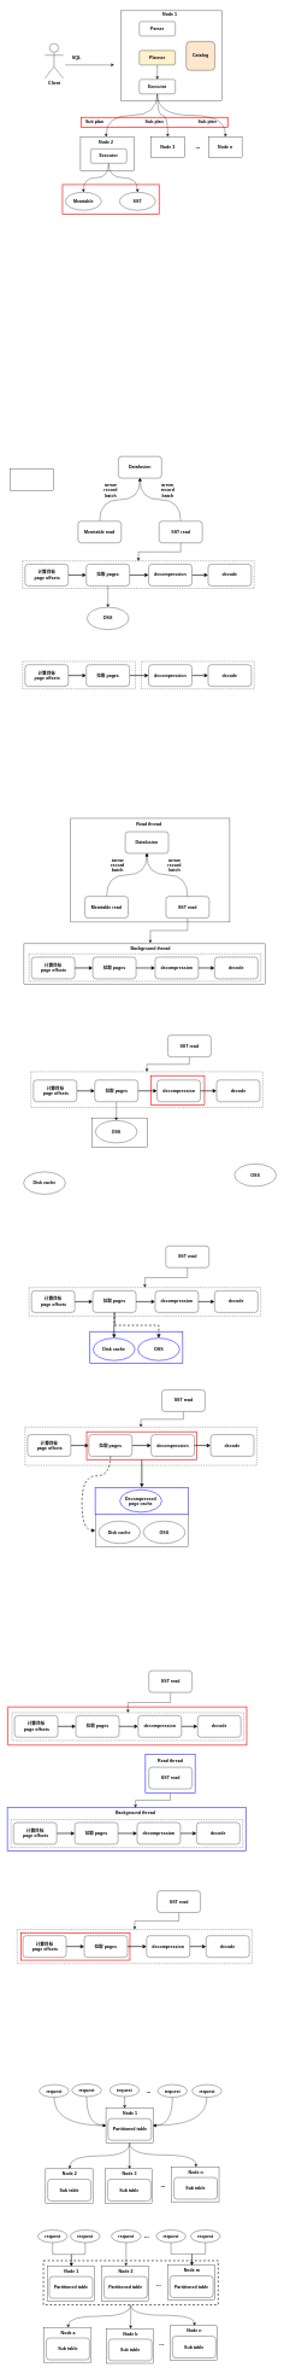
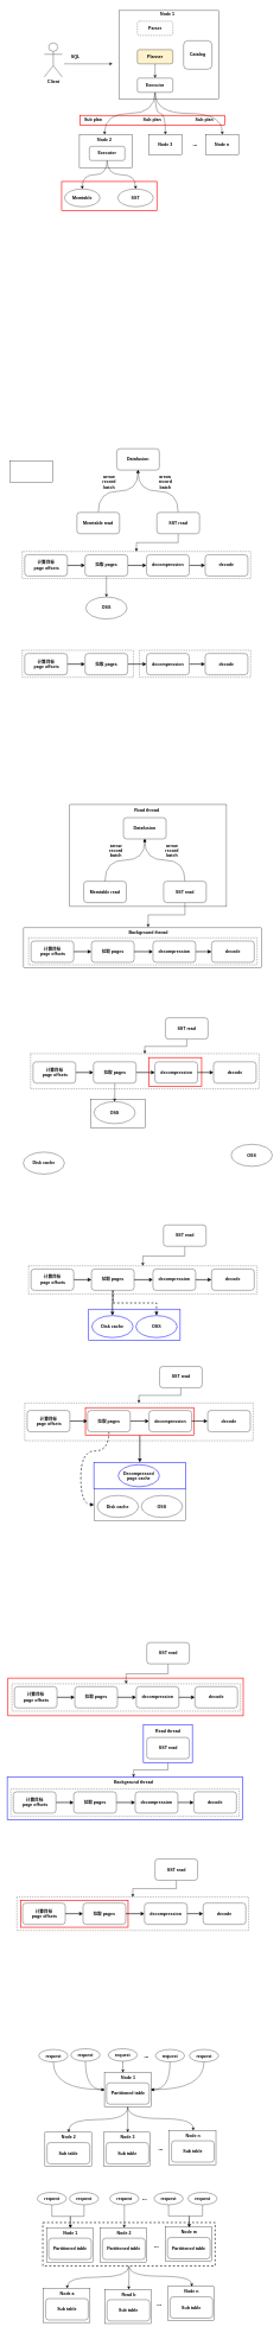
- <mxCell id="26" value="&lt;b&gt;Parser&lt;/b&gt;" style="rounded=1;whiteSpace=wrap;html=1;" vertex="1" parent="1"><mxGeometry x="386" y="54" width="100" height="40" as="geometry" /></mxCell>
+ <mxCell id="26" value="&lt;b&gt;Parser&lt;/b&gt;" style="rounded=1;whiteSpace=wrap;html=1;dashed=1;" vertex="1" parent="1"><mxGeometry x="386" y="54" width="100" height="40" as="geometry" /></mxCell>
- <mxCell id="33" value="&lt;b&gt;Catalog&lt;/b&gt;" style="rounded=1;whiteSpace=wrap;html=1;fillColor=#ffe6cc;" vertex="1" parent="1"><mxGeometry x="516" y="109" width="80" height="80" as="geometry" /></mxCell>
+ <mxCell id="33" value="&lt;b&gt;Catalog&lt;/b&gt;" style="rounded=1;whiteSpace=wrap;html=1;" vertex="1" parent="1"><mxGeometry x="516" y="109" width="80" height="80" as="geometry" /></mxCell>
- <mxCell id="205" value="Node b" style="text;html=1;strokeColor=none;fillColor=none;align=center;verticalAlign=middle;whiteSpace=wrap;rounded=0;fontStyle=1" vertex="1" parent="1"><mxGeometry x="331.88" y="6436" width="60" height="30" as="geometry" /></mxCell>
+ <mxCell id="205" value="Read b" style="text;html=1;strokeColor=none;fillColor=none;align=center;verticalAlign=middle;whiteSpace=wrap;rounded=0;fontStyle=1" vertex="1" parent="1"><mxGeometry x="331.88" y="6436" width="60" height="30" as="geometry" /></mxCell>
